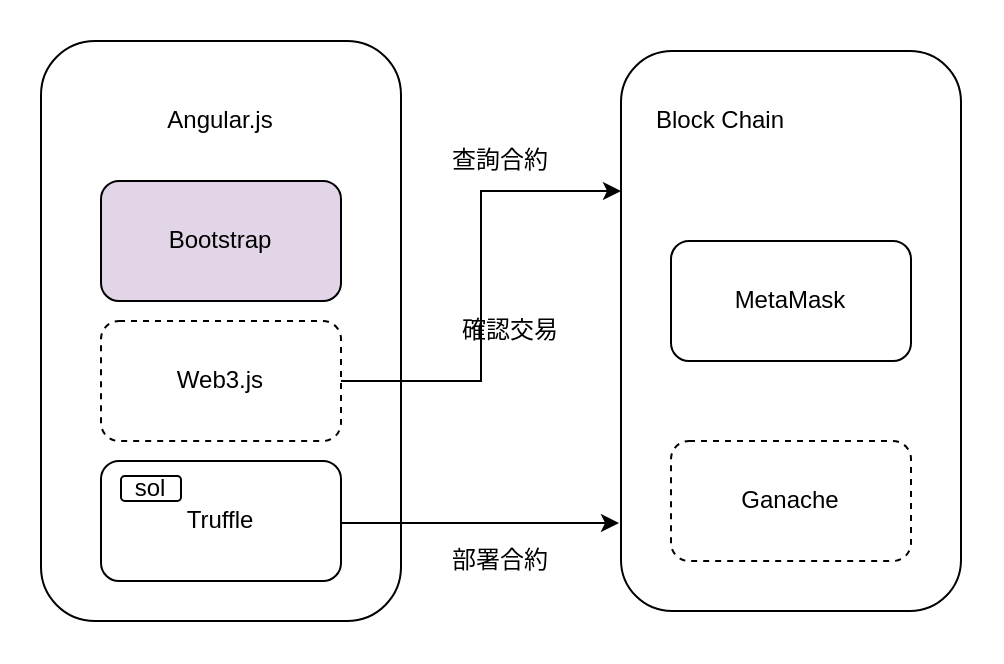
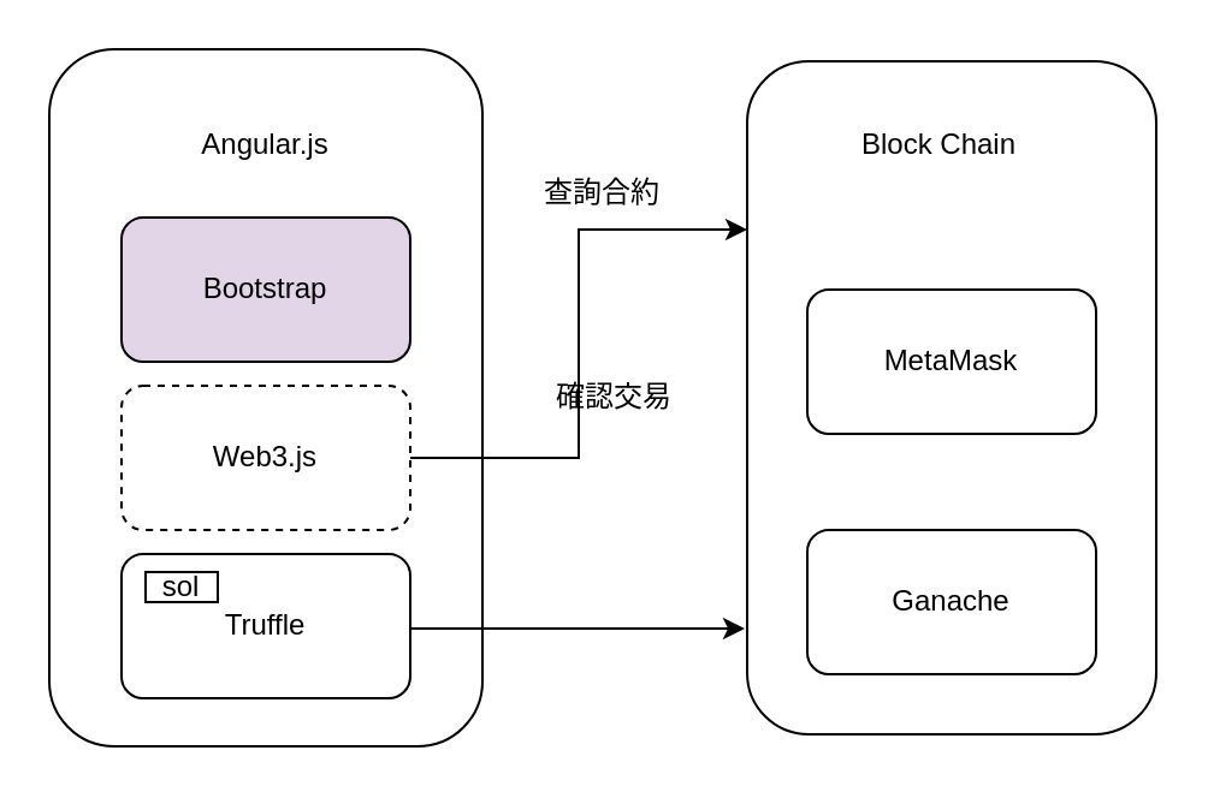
- <mxCell id="9" value="Block Chain" style="text;html=1;strokeColor=none;fillColor=none;align=center;verticalAlign=middle;whiteSpace=wrap;rounded=0;" vertex="1" parent="1"><mxGeometry x="315" y="50" width="90" height="20" as="geometry" /></mxCell>
+ <mxCell id="9" value="Block Chain" style="text;html=1;strokeColor=none;fillColor=none;align=center;verticalAlign=middle;whiteSpace=wrap;rounded=0;" vertex="1" parent="1"><mxGeometry x="345" y="50" width="90" height="20" as="geometry" /></mxCell>
- <mxCell id="16" value="sol" style="rounded=1;whiteSpace=wrap;html=1;" vertex="1" parent="1"><mxGeometry x="60" y="237.5" width="30" height="12.5" as="geometry" /></mxCell>
+ <mxCell id="16" value="sol" style="whiteSpace=wrap;html=1;rounded=0;" vertex="1" parent="1"><mxGeometry x="60" y="237.5" width="30" height="12.5" as="geometry" /></mxCell>
- <mxCell id="12" value="Ganache" style="rounded=1;whiteSpace=wrap;html=1;dashed=1;" vertex="1" parent="1"><mxGeometry x="335" y="220" width="120" height="60" as="geometry" /></mxCell>
+ <mxCell id="12" value="Ganache" style="rounded=1;whiteSpace=wrap;html=1;" vertex="1" parent="1"><mxGeometry x="335" y="220" width="120" height="60" as="geometry" /></mxCell>
- <mxCell id="11" value="部署合約" style="text;html=1;strokeColor=none;fillColor=none;align=center;verticalAlign=middle;whiteSpace=wrap;rounded=0;" vertex="1" parent="1"><mxGeometry x="220" y="270" width="60" height="20" as="geometry" /></mxCell>
